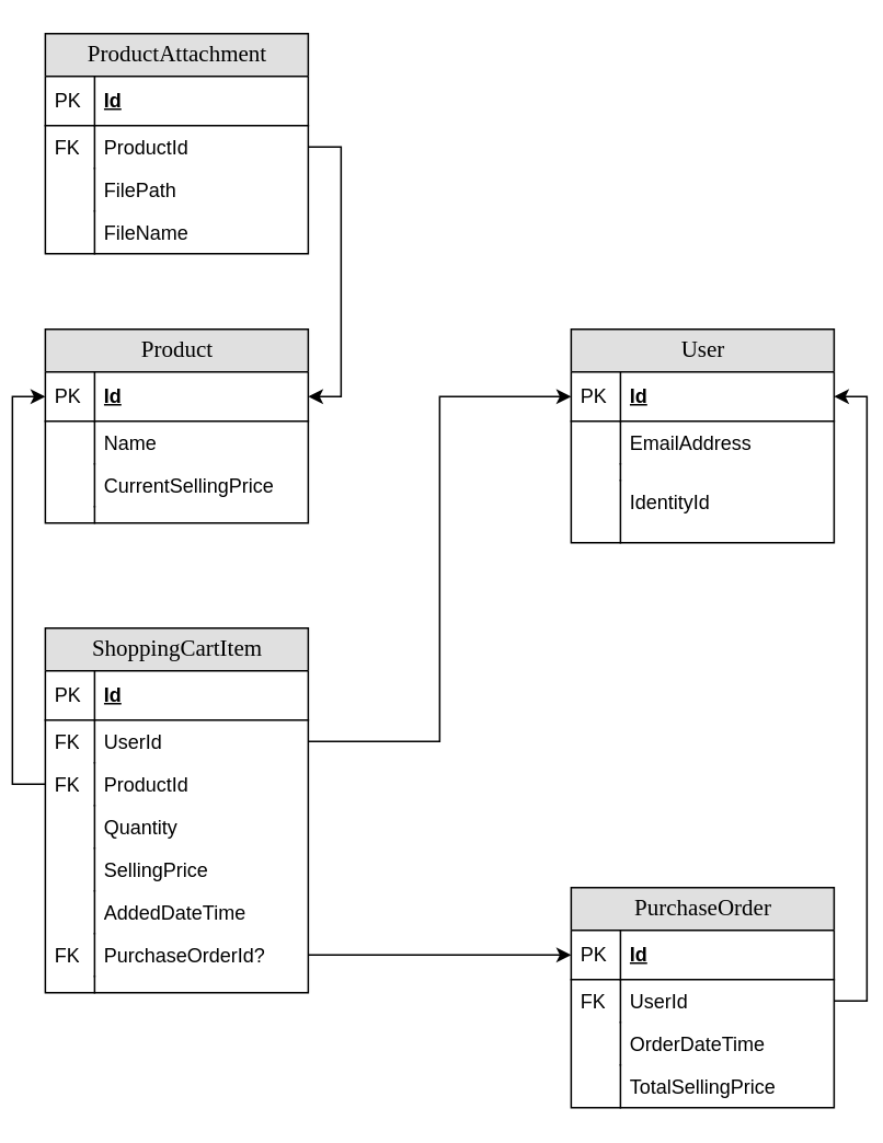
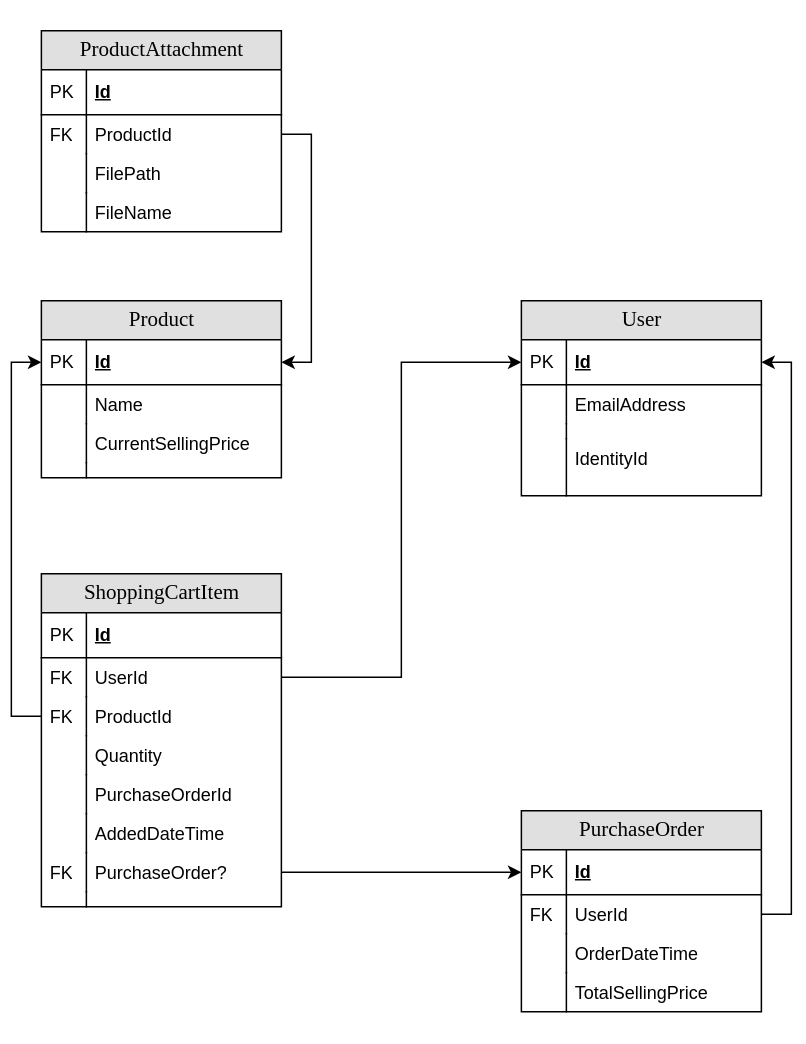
- <mxCell id="29" value="SellingPrice" style="shape=partialRectangle;top=0;left=0;right=0;bottom=0;html=1;align=left;verticalAlign=top;fillColor=none;spacingLeft=34;spacingRight=4;whiteSpace=wrap;overflow=hidden;rotatable=0;points=[[0,0.5],[1,0.5]];portConstraint=eastwest;dropTarget=0;" parent="20" vertex="1"><mxGeometry y="134" width="160" height="26" as="geometry" /></mxCell>
+ <mxCell id="29" value="PurchaseOrderId" style="shape=partialRectangle;top=0;left=0;right=0;bottom=0;html=1;align=left;verticalAlign=top;fillColor=none;spacingLeft=34;spacingRight=4;whiteSpace=wrap;overflow=hidden;rotatable=0;points=[[0,0.5],[1,0.5]];portConstraint=eastwest;dropTarget=0;" parent="20" vertex="1"><mxGeometry y="134" width="160" height="26" as="geometry" /></mxCell>
- <mxCell id="33" value="PurchaseOrderId?" style="shape=partialRectangle;top=0;left=0;right=0;bottom=0;html=1;align=left;verticalAlign=top;fillColor=none;spacingLeft=34;spacingRight=4;whiteSpace=wrap;overflow=hidden;rotatable=0;points=[[0,0.5],[1,0.5]];portConstraint=eastwest;dropTarget=0;" parent="20" vertex="1"><mxGeometry y="186" width="160" height="26" as="geometry" /></mxCell>
+ <mxCell id="33" value="PurchaseOrder?" style="shape=partialRectangle;top=0;left=0;right=0;bottom=0;html=1;align=left;verticalAlign=top;fillColor=none;spacingLeft=34;spacingRight=4;whiteSpace=wrap;overflow=hidden;rotatable=0;points=[[0,0.5],[1,0.5]];portConstraint=eastwest;dropTarget=0;" parent="20" vertex="1"><mxGeometry y="186" width="160" height="26" as="geometry" /></mxCell>
